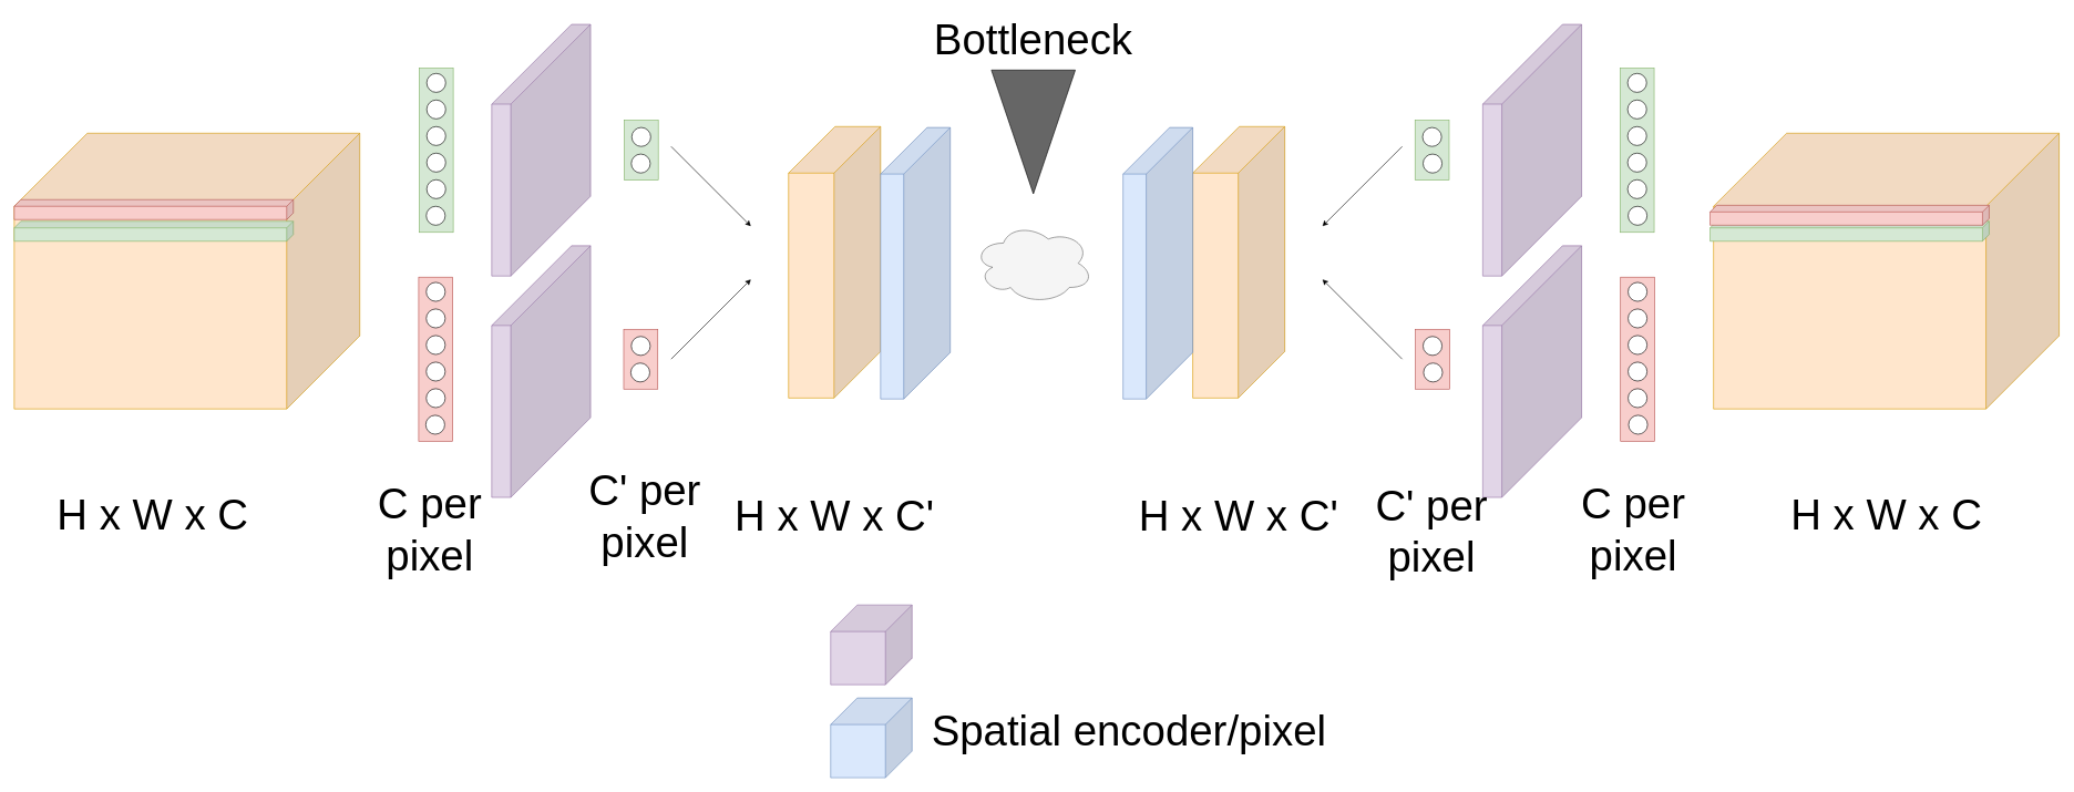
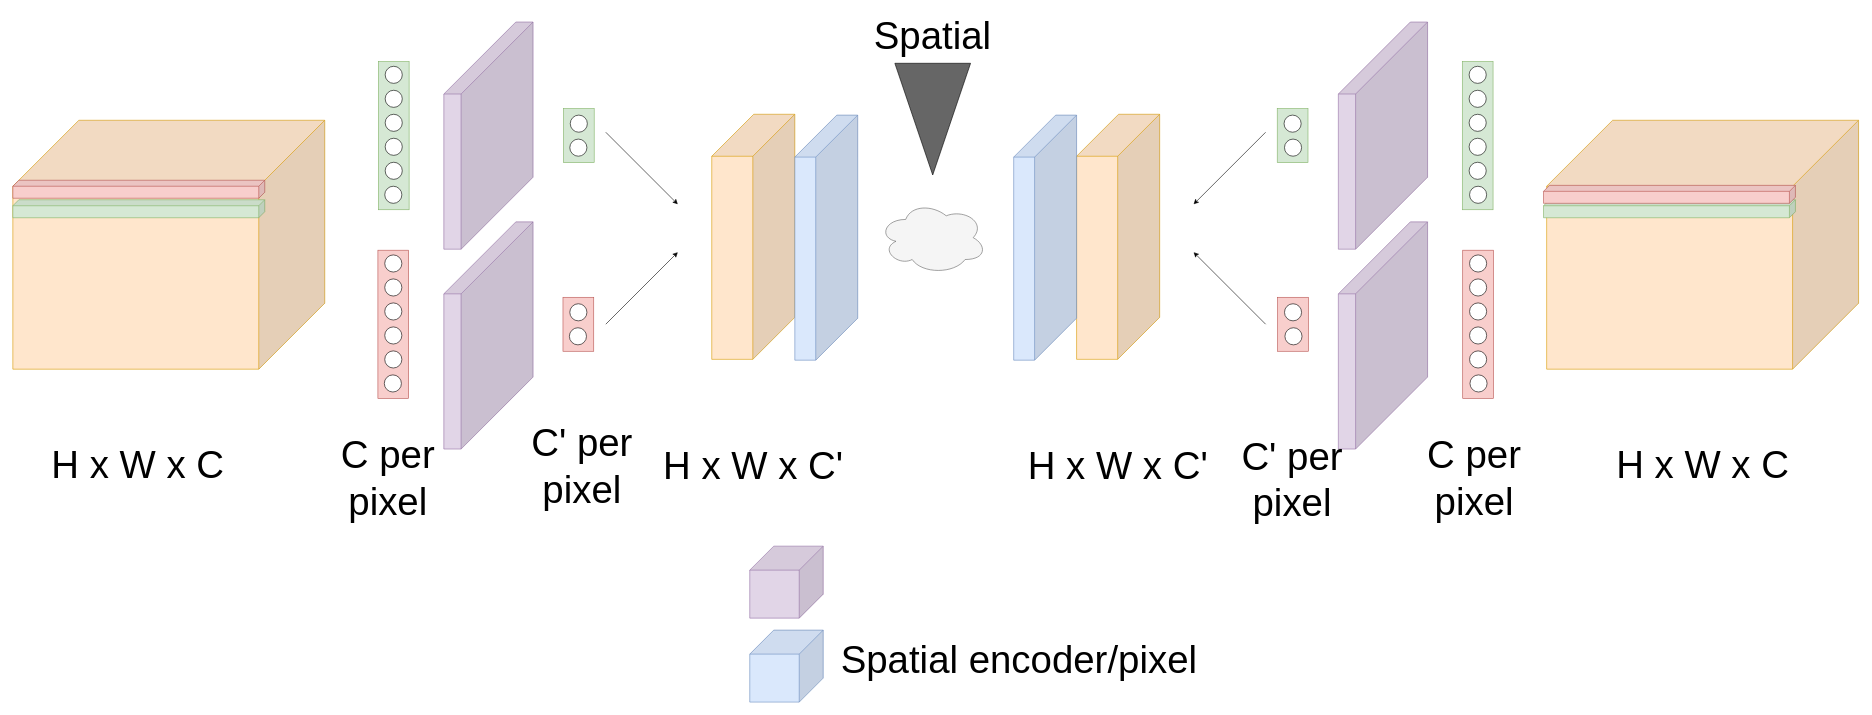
- <mxCell id="9" value="Bottleneck" style="text;html=1;strokeColor=none;fillColor=none;align=center;verticalAlign=middle;whiteSpace=wrap;rounded=0;fontSize=64;fontStyle=0" parent="7" vertex="1"><mxGeometry width="269.99" height="80" as="geometry" /></mxCell>
+ <mxCell id="9" value="Spatial" style="text;html=1;strokeColor=none;fillColor=none;align=center;verticalAlign=middle;whiteSpace=wrap;rounded=0;fontSize=64;fontStyle=0" parent="7" vertex="1"><mxGeometry width="269.99" height="80" as="geometry" /></mxCell>
